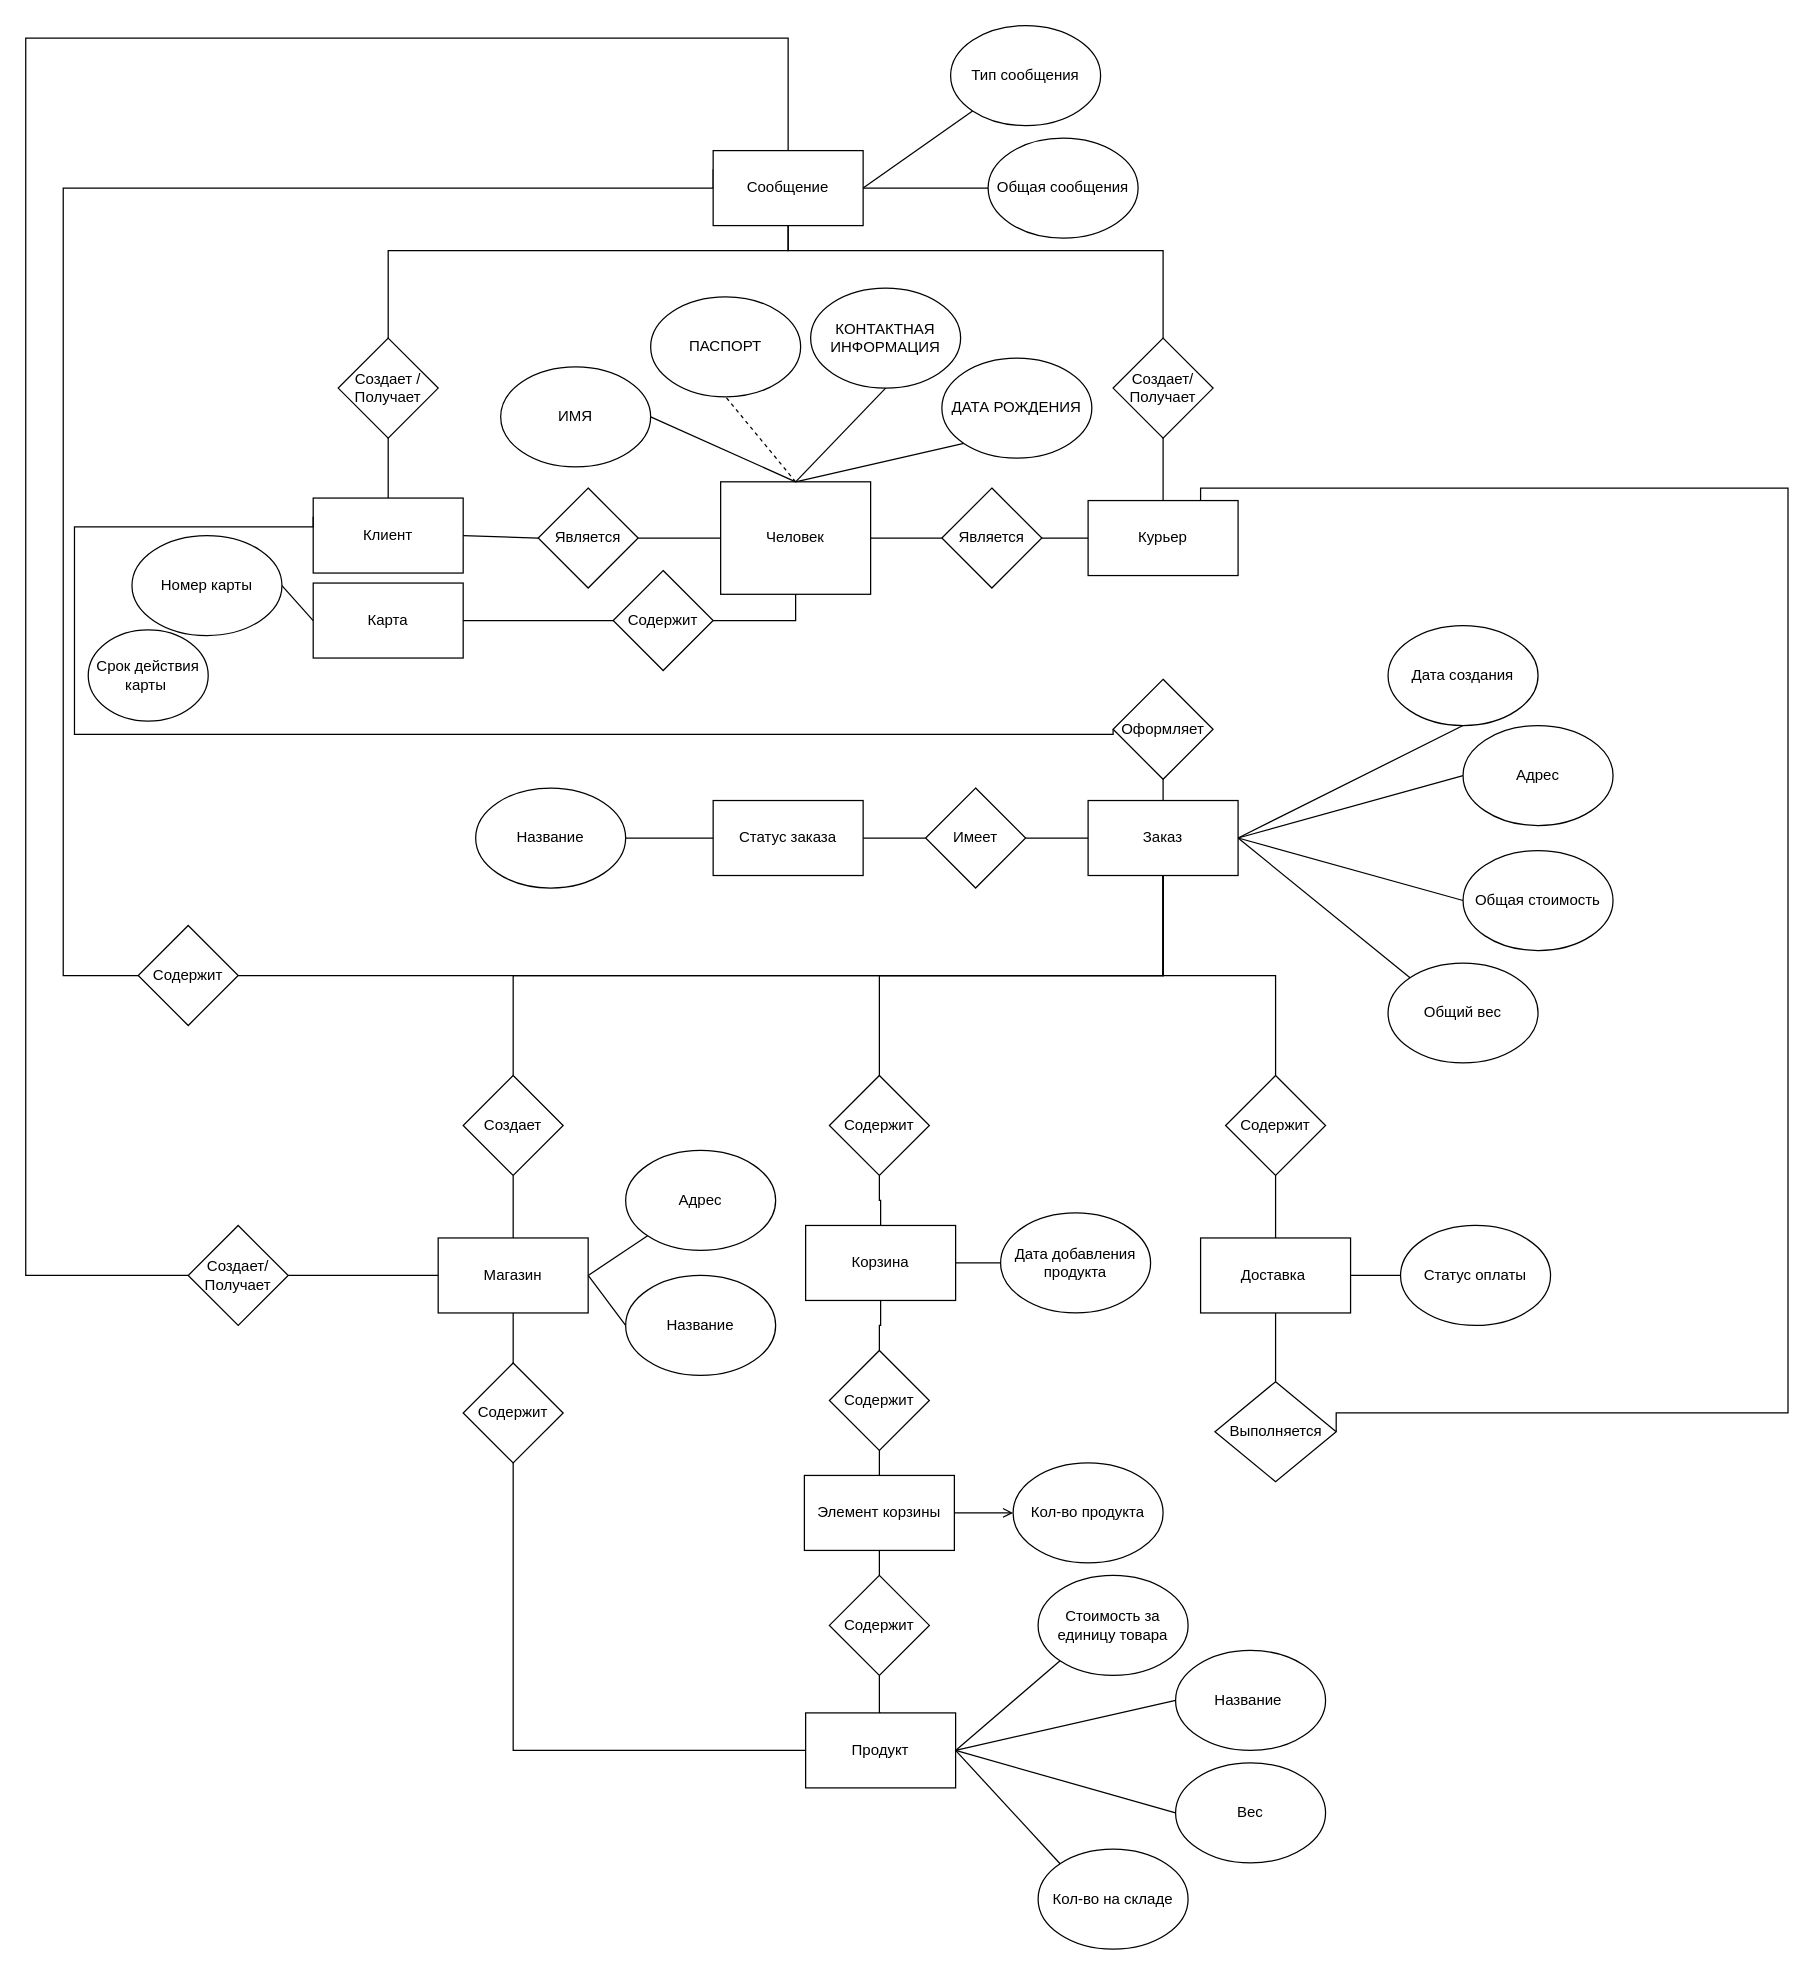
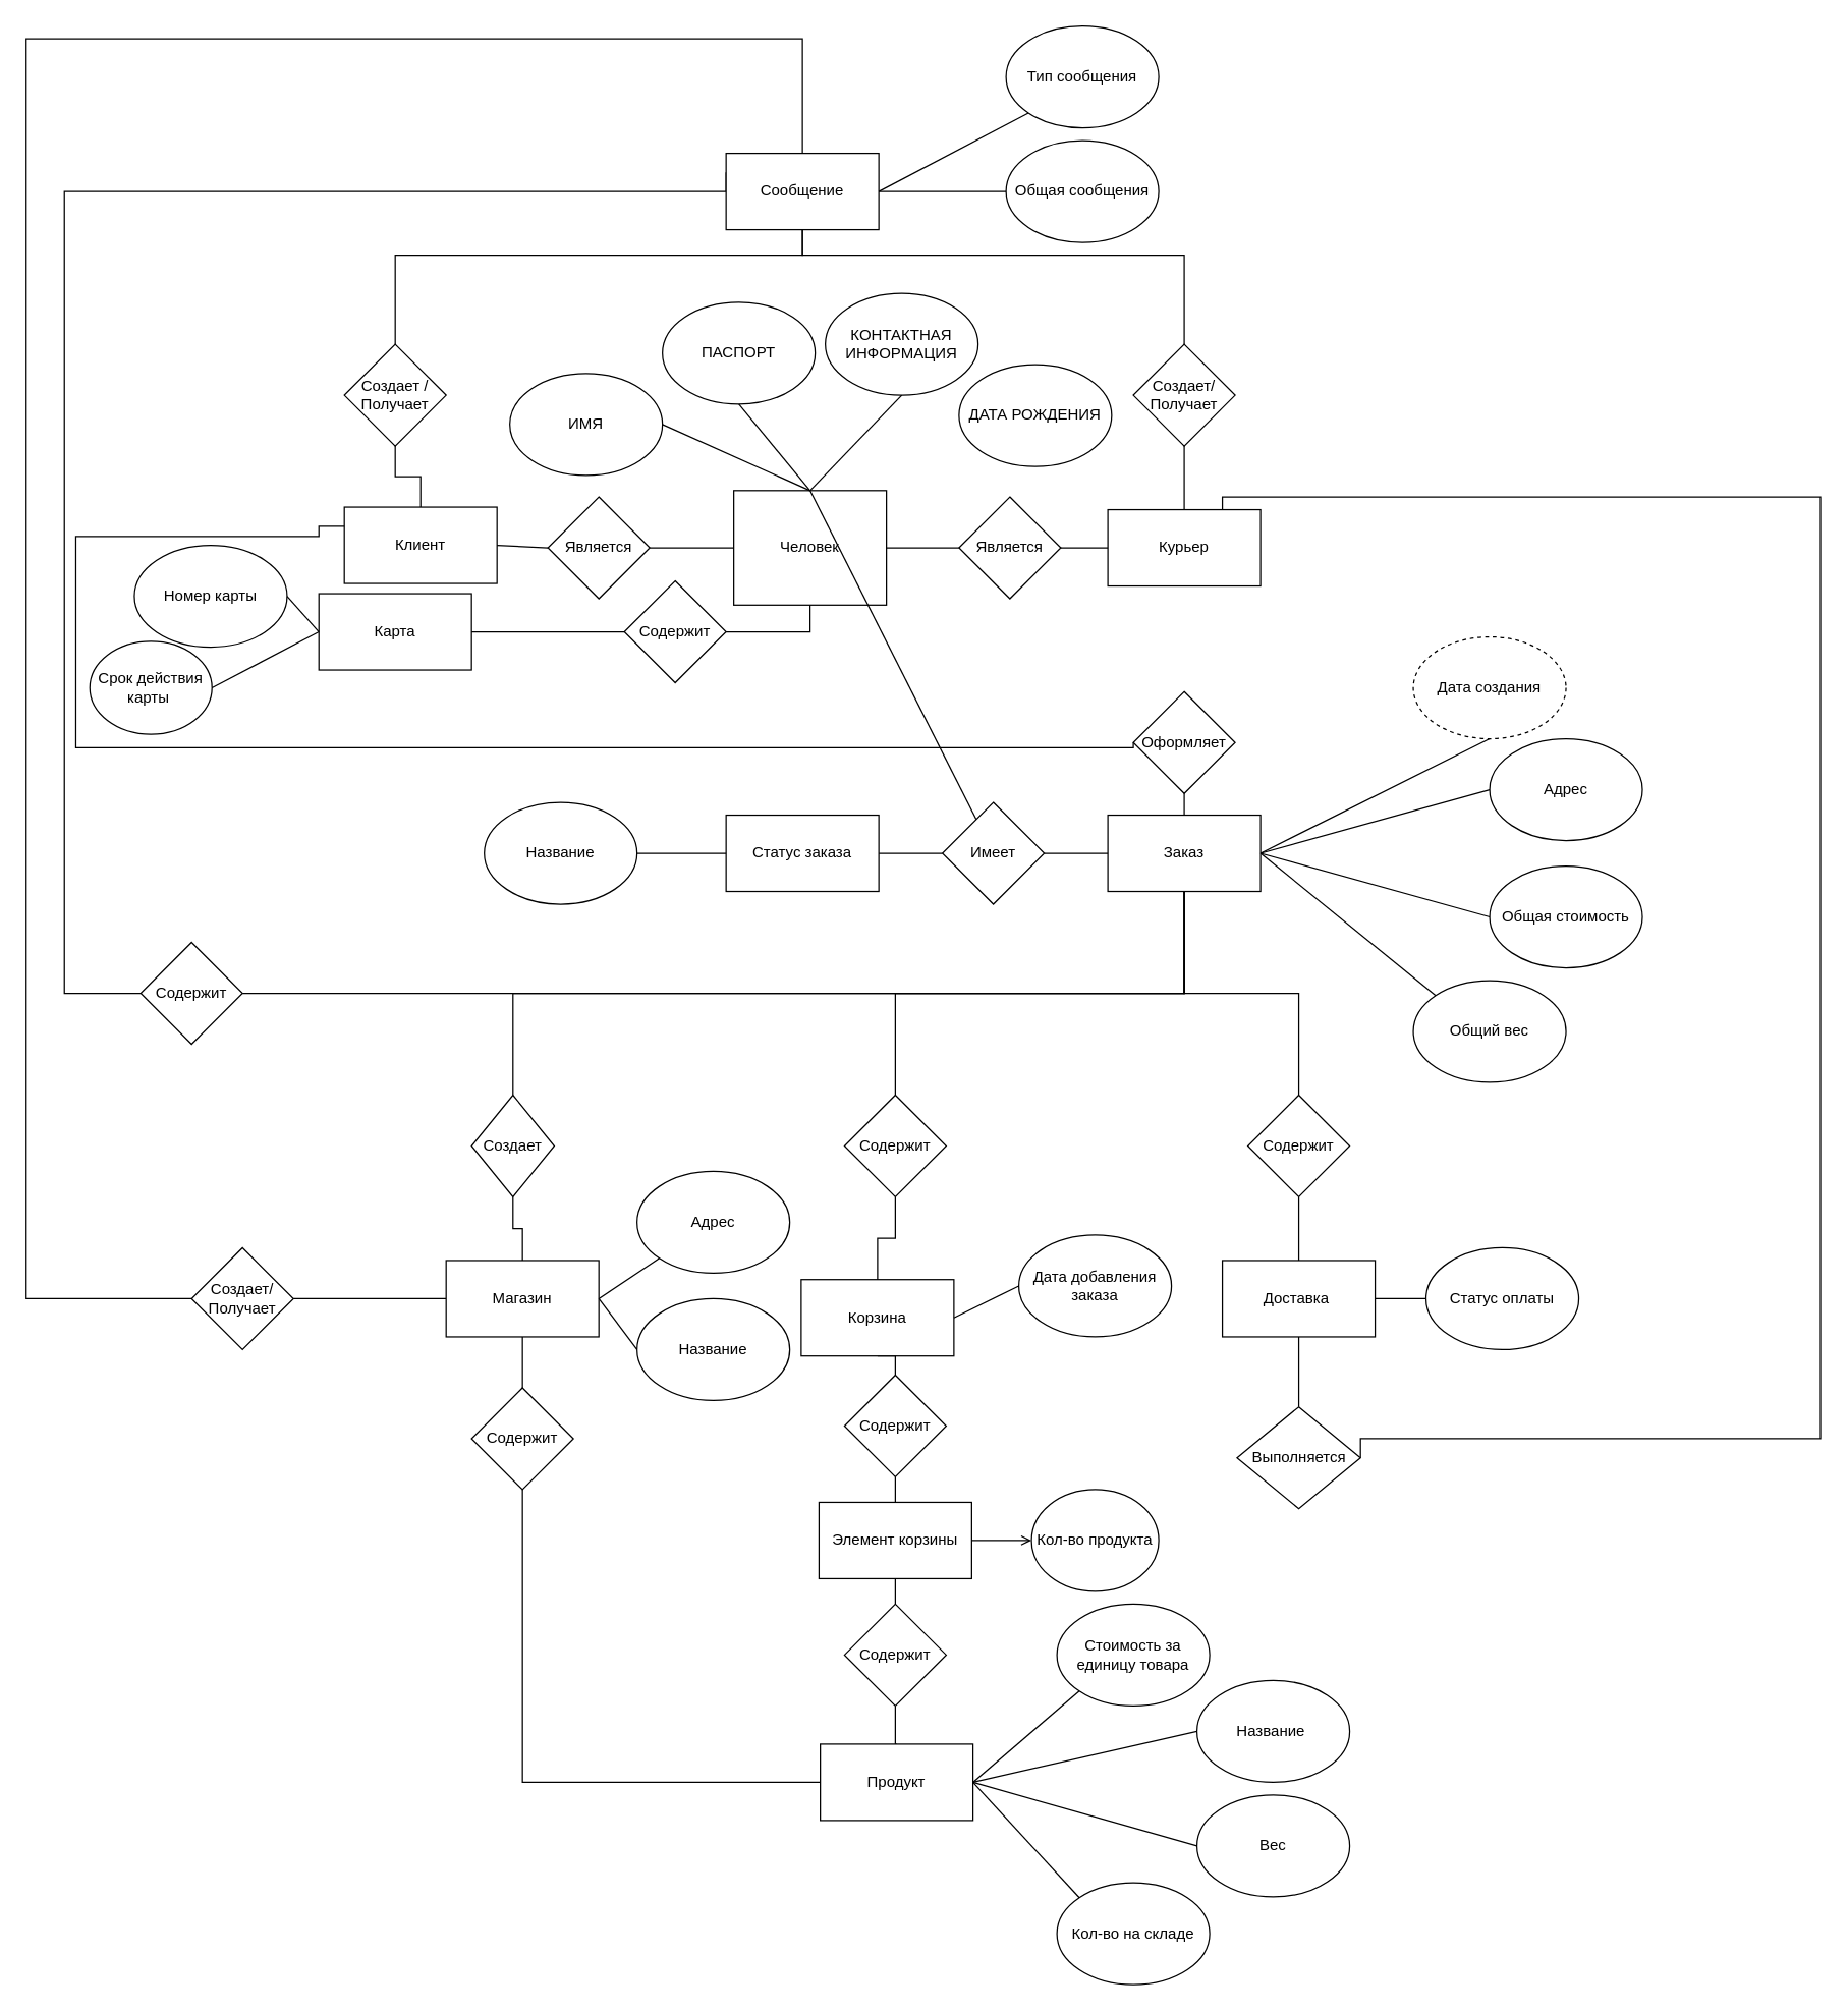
- <mxCell id="102" value="Тип сообщения" style="ellipse;whiteSpace=wrap;html=1;" parent="1" vertex="1"><mxGeometry x="760" y="20" width="120" height="80" as="geometry" /></mxCell>
+ <mxCell id="102" value="Тип сообщения" style="ellipse;whiteSpace=wrap;html=1;" parent="1" vertex="1"><mxGeometry x="790" y="20" width="120" height="80" as="geometry" /></mxCell>
- <mxCell id="30" value="" style="endArrow=none;html=1;rounded=0;entryX=0.5;entryY=1;entryDx=0;entryDy=0;exitX=0.5;exitY=0;exitDx=0;exitDy=0;dashed=1;" parent="1" source="2" target="27" edge="1"><mxGeometry width="50" height="50" relative="1" as="geometry"><mxPoint x="630" y="410" as="sourcePoint" /><mxPoint x="680" y="360" as="targetPoint" /></mxGeometry></mxCell>
+ <mxCell id="30" value="" style="endArrow=none;html=1;rounded=0;entryX=0.5;entryY=1;entryDx=0;entryDy=0;exitX=0.5;exitY=0;exitDx=0;exitDy=0;" parent="1" source="2" target="27" edge="1"><mxGeometry width="50" height="50" relative="1" as="geometry"><mxPoint x="630" y="410" as="sourcePoint" /><mxPoint x="680" y="360" as="targetPoint" /></mxGeometry></mxCell>
- <mxCell id="33" value="" style="endArrow=none;html=1;rounded=0;entryX=0;entryY=1;entryDx=0;entryDy=0;exitX=0.5;exitY=0;exitDx=0;exitDy=0;" parent="1" source="2" target="28" edge="1"><mxGeometry width="50" height="50" relative="1" as="geometry"><mxPoint x="640" y="430" as="sourcePoint" /><mxPoint x="690" y="380" as="targetPoint" /></mxGeometry></mxCell>
+ <mxCell id="33" value="" style="endArrow=none;html=1;rounded=0;exitX=0.5;exitY=0;exitDx=0;exitDy=0;" parent="1" source="2" target="51" edge="1"><mxGeometry width="50" height="50" relative="1" as="geometry"><mxPoint x="640" y="430" as="sourcePoint" /><mxPoint x="690" y="380" as="targetPoint" /></mxGeometry></mxCell>
- <mxCell id="3" value="Клиент" style="rounded=0;whiteSpace=wrap;html=1;" parent="1" vertex="1"><mxGeometry x="250" y="398" width="120" height="60" as="geometry" /></mxCell>
+ <mxCell id="3" value="Клиент" style="rounded=0;whiteSpace=wrap;html=1;" parent="1" vertex="1"><mxGeometry x="270" y="398" width="120" height="60" as="geometry" /></mxCell>
+ <mxCell id="62" value="" style="endArrow=none;html=1;rounded=0;entryX=0;entryY=0.5;entryDx=0;entryDy=0;exitX=1;exitY=0.5;exitDx=0;exitDy=0;" parent="1" source="60" target="25" edge="1"><mxGeometry width="50" height="50" relative="1" as="geometry"><mxPoint x="200" y="640" as="sourcePoint" /><mxPoint x="250" y="590" as="targetPoint" /></mxGeometry></mxCell>
- <mxCell id="43" value="Дата создания" style="ellipse;whiteSpace=wrap;html=1;" parent="1" vertex="1"><mxGeometry x="1110" y="500" width="120" height="80" as="geometry" /></mxCell>
+ <mxCell id="43" value="Дата создания" style="ellipse;whiteSpace=wrap;html=1;dashed=1;" parent="1" vertex="1"><mxGeometry x="1110" y="500" width="120" height="80" as="geometry" /></mxCell>
- <mxCell id="70" value="Создает" style="rhombus;whiteSpace=wrap;html=1;" parent="1" vertex="1"><mxGeometry x="370" y="860" width="80" height="80" as="geometry" /></mxCell>
+ <mxCell id="70" value="Создает" style="rhombus;whiteSpace=wrap;html=1;" parent="1" vertex="1"><mxGeometry x="370" y="860" width="65" height="80" as="geometry" /></mxCell>
- <mxCell id="13" value="Корзина" style="rounded=0;whiteSpace=wrap;html=1;" parent="1" vertex="1"><mxGeometry x="644" y="980" width="120" height="60" as="geometry" /></mxCell>
+ <mxCell id="13" value="Корзина" style="rounded=0;whiteSpace=wrap;html=1;" parent="1" vertex="1"><mxGeometry x="629" y="1005" width="120" height="60" as="geometry" /></mxCell>
- <mxCell id="88" value="Дата добавления продукта" style="ellipse;whiteSpace=wrap;html=1;" parent="1" vertex="1"><mxGeometry x="800" y="970" width="120" height="80" as="geometry" /></mxCell>
+ <mxCell id="88" value="Дата добавления заказа" style="ellipse;whiteSpace=wrap;html=1;" parent="1" vertex="1"><mxGeometry x="800" y="970" width="120" height="80" as="geometry" /></mxCell>
- <mxCell id="90" value="Кол-во продукта" style="ellipse;whiteSpace=wrap;html=1;" parent="1" vertex="1"><mxGeometry x="810" y="1170" width="120" height="80" as="geometry" /></mxCell>
+ <mxCell id="90" value="Кол-во продукта" style="ellipse;whiteSpace=wrap;html=1;" parent="1" vertex="1"><mxGeometry x="810" y="1170" width="100" height="80" as="geometry" /></mxCell>
